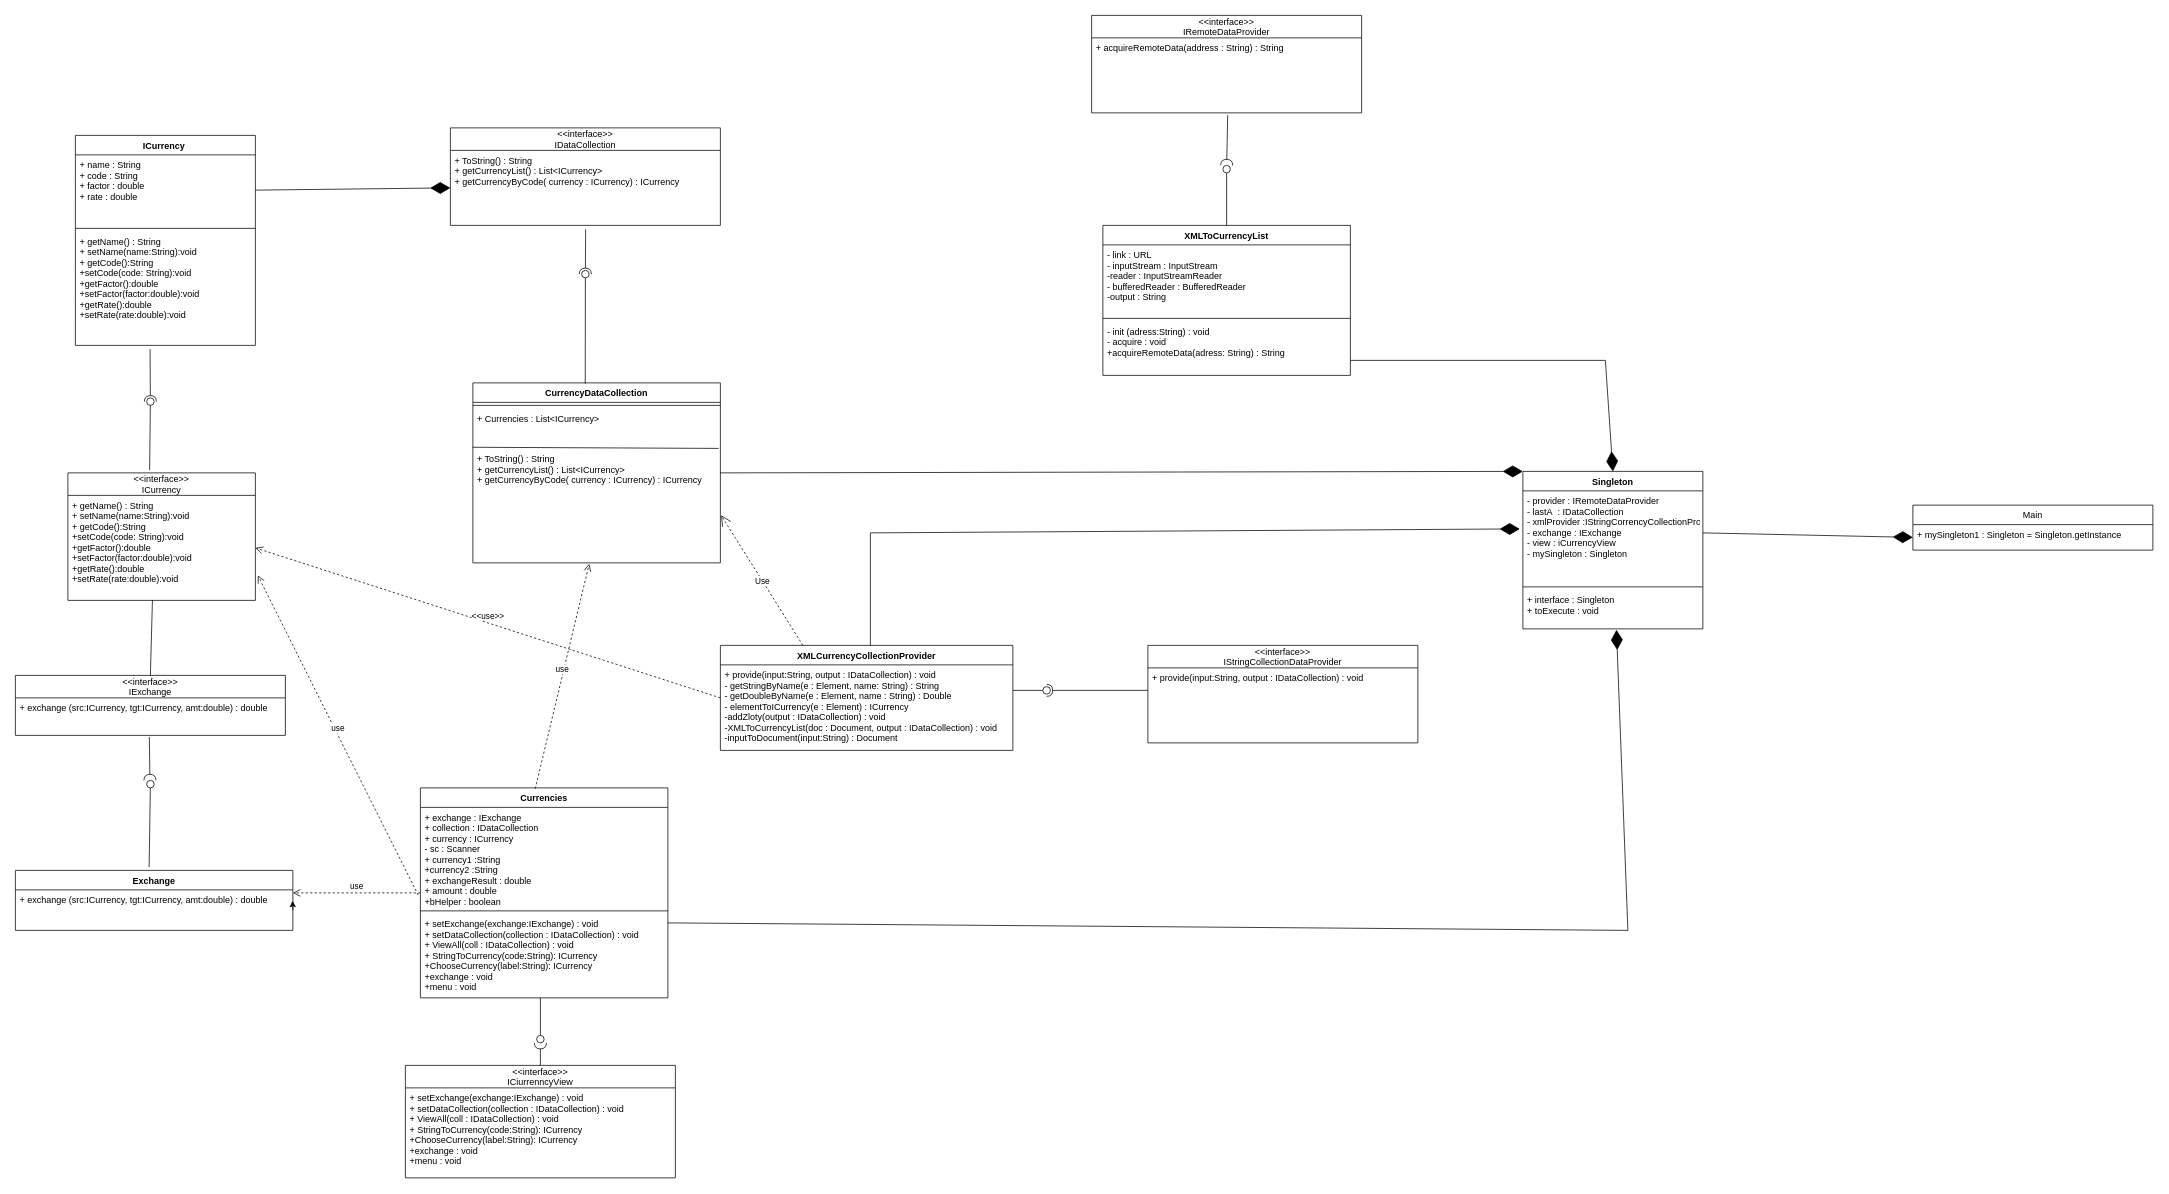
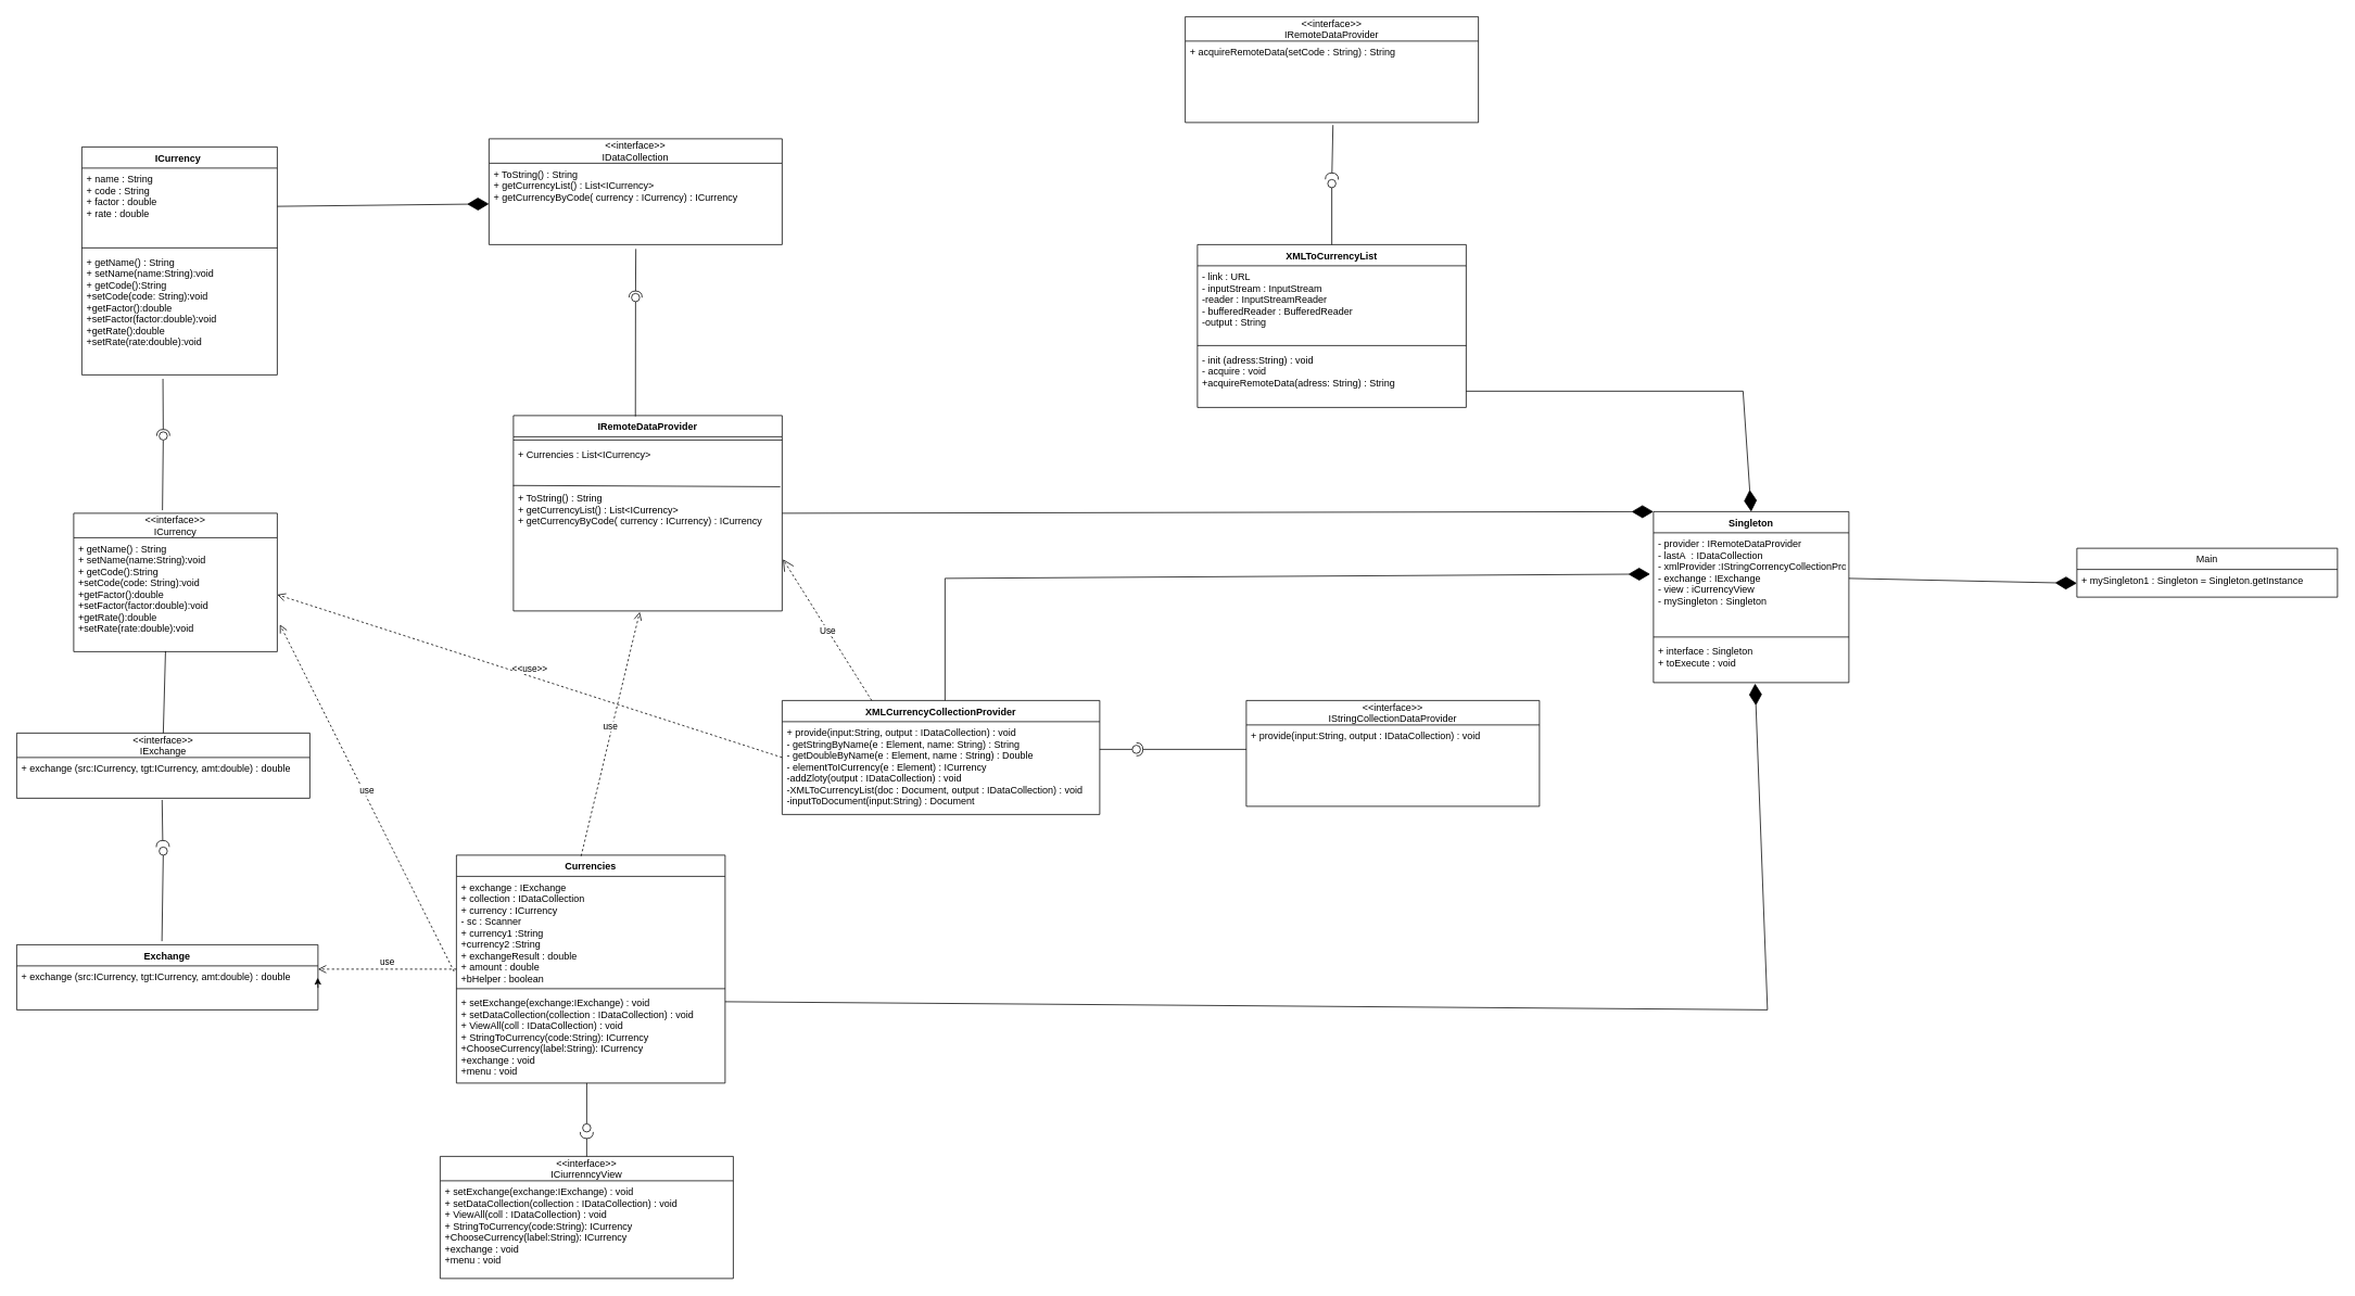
- <mxCell id="29" value="+ acquireRemoteData(address : String) : String" style="text;strokeColor=none;fillColor=none;align=left;verticalAlign=top;spacingLeft=4;spacingRight=4;overflow=hidden;rotatable=0;points=[[0,0.5],[1,0.5]];portConstraint=eastwest;" vertex="1" parent="28"><mxGeometry y="30" width="360" height="100" as="geometry" /></mxCell>
+ <mxCell id="29" value="+ acquireRemoteData(setCode : String) : String" style="text;strokeColor=none;fillColor=none;align=left;verticalAlign=top;spacingLeft=4;spacingRight=4;overflow=hidden;rotatable=0;points=[[0,0.5],[1,0.5]];portConstraint=eastwest;" vertex="1" parent="28"><mxGeometry y="30" width="360" height="100" as="geometry" /></mxCell>
- <mxCell id="23" value="CurrencyDataCollection" style="swimlane;fontStyle=1;align=center;verticalAlign=top;childLayout=stackLayout;horizontal=1;startSize=26;horizontalStack=0;resizeParent=1;resizeParentMax=0;resizeLast=0;collapsible=1;marginBottom=0;" vertex="1" parent="1"><mxGeometry x="630" y="510" width="330" height="240" as="geometry" /></mxCell>
+ <mxCell id="23" value="IRemoteDataProvider" style="swimlane;fontStyle=1;align=center;verticalAlign=top;childLayout=stackLayout;horizontal=1;startSize=26;horizontalStack=0;resizeParent=1;resizeParentMax=0;resizeLast=0;collapsible=1;marginBottom=0;" vertex="1" parent="1"><mxGeometry x="630" y="510" width="330" height="240" as="geometry" /></mxCell>
